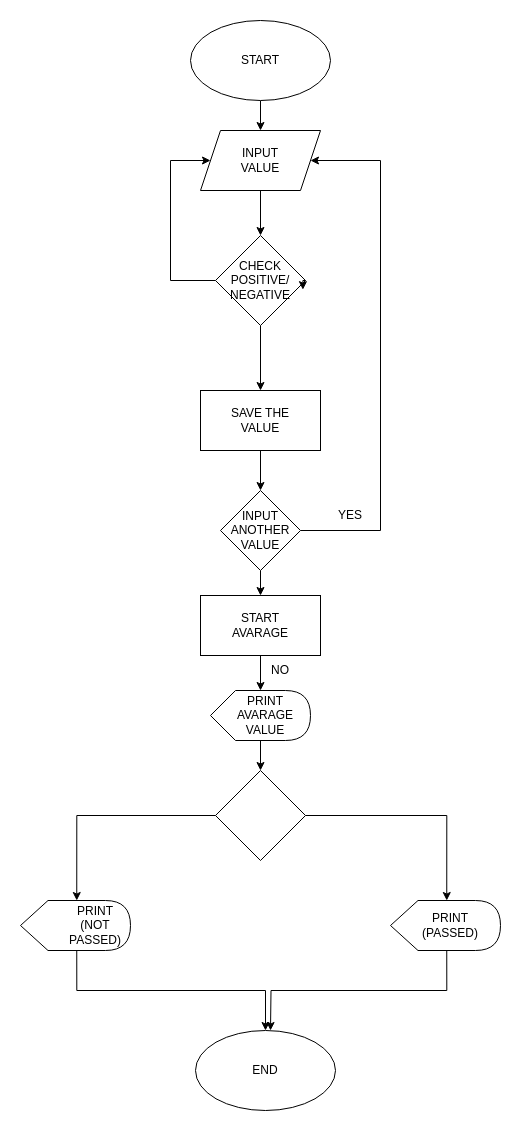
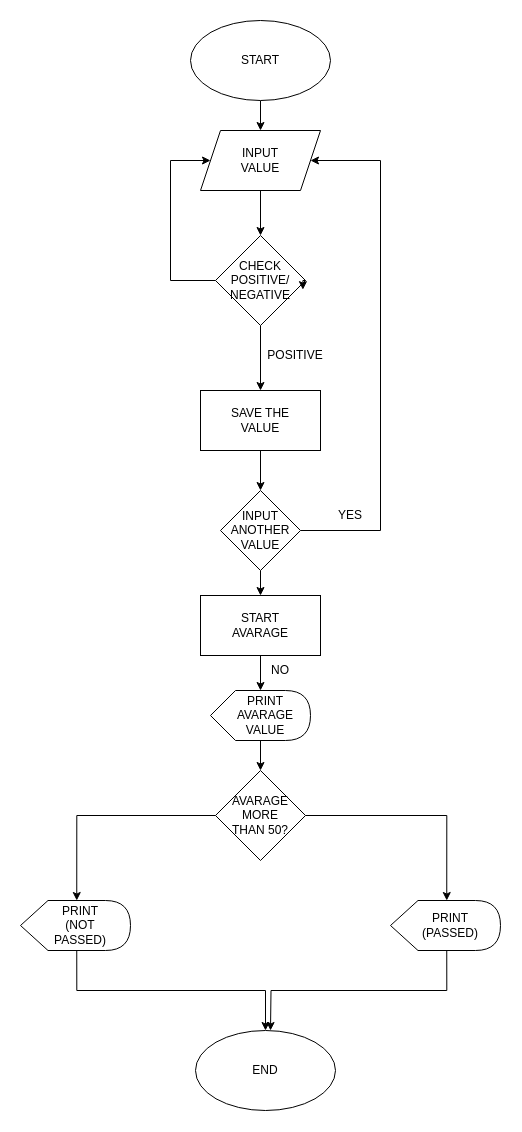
+ <mxCell id="14" value="POSITIVE" style="text;strokeColor=none;align=center;fillColor=none;html=1;verticalAlign=middle;whiteSpace=wrap;rounded=0;" vertex="1" parent="1"><mxGeometry x="265" y="340" width="60" height="30" as="geometry" /></mxCell>
+ <mxCell id="25" value="AVARAGE MORE THAN 50?" style="text;strokeColor=none;align=center;fillColor=none;html=1;verticalAlign=middle;whiteSpace=wrap;rounded=0;" vertex="1" parent="1"><mxGeometry x="230" y="800" width="60" height="30" as="geometry" /></mxCell>
- <mxCell id="34" value="PRINT (NOT PASSED)" style="text;strokeColor=none;align=center;fillColor=none;html=1;verticalAlign=middle;whiteSpace=wrap;rounded=0;" vertex="1" parent="1"><mxGeometry x="65" y="910" width="60" height="30" as="geometry" /></mxCell>
+ <mxCell id="34" value="PRINT (NOT PASSED)" style="text;strokeColor=none;align=center;fillColor=none;html=1;verticalAlign=middle;whiteSpace=wrap;rounded=0;" vertex="1" parent="1"><mxGeometry x="50" y="910" width="60" height="30" as="geometry" /></mxCell>
